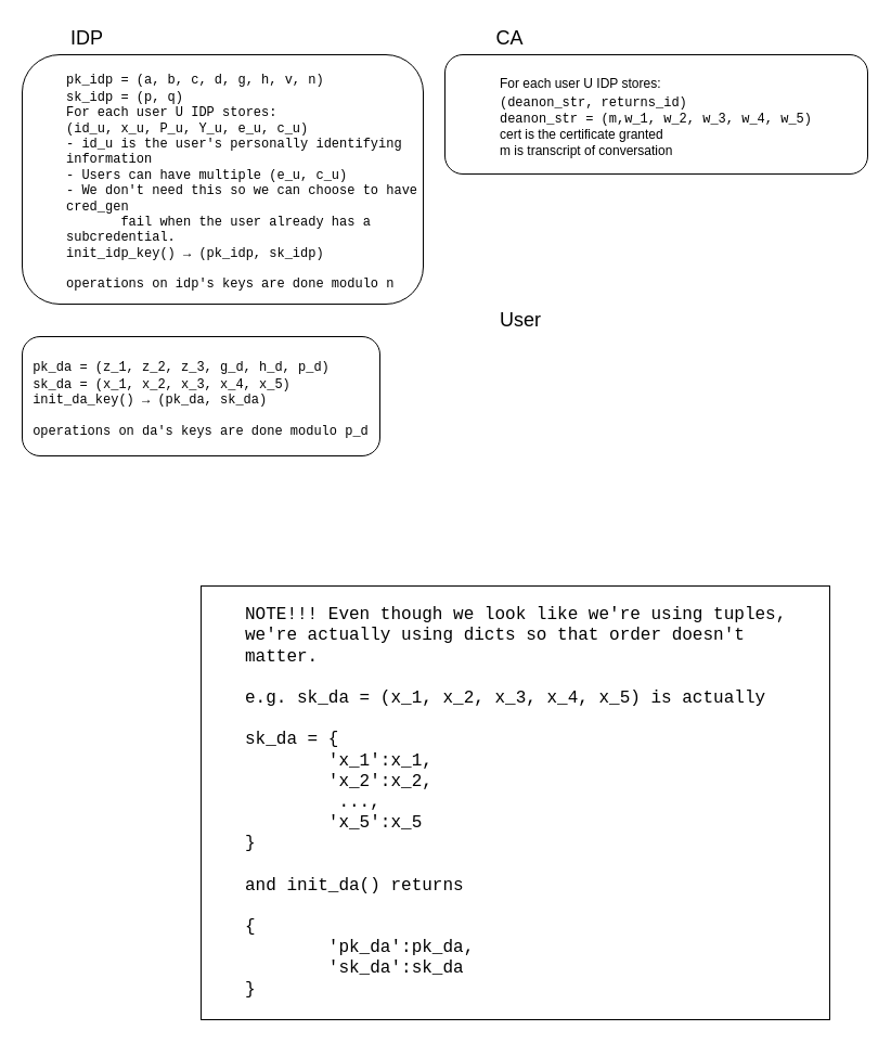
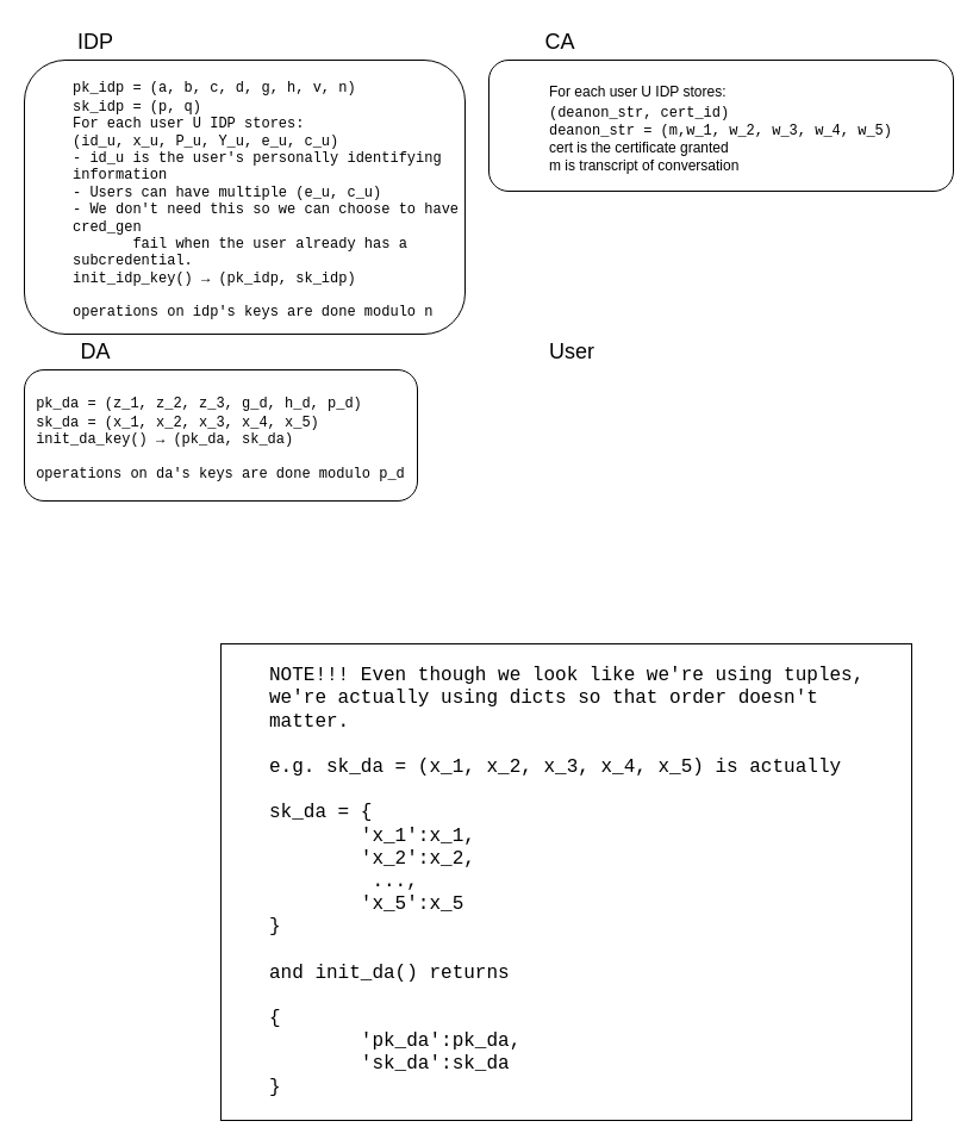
- <mxCell id="5" value="&lt;div style=&quot;text-align: left;&quot;&gt;&lt;span style=&quot;background-color: initial; font-size: 12px;&quot;&gt;For each user U IDP stores:&lt;/span&gt;&lt;br&gt;&lt;/div&gt;&lt;font style=&quot;font-size: 12px;&quot;&gt;&lt;div style=&quot;text-align: left;&quot;&gt;&lt;span style=&quot;background-color: initial;&quot;&gt;&lt;font face=&quot;Courier New&quot;&gt;(deanon_str,&amp;nbsp;returns_id)&lt;/font&gt;&lt;/span&gt;&lt;/div&gt;&lt;div style=&quot;text-align: left;&quot;&gt;&lt;span style=&quot;background-color: initial;&quot;&gt;&lt;font face=&quot;Courier New&quot;&gt;deanon_str = (m,w_1, w_2, w_3, w_4, w_5)&lt;/font&gt;&lt;/span&gt;&lt;/div&gt;&lt;div style=&quot;text-align: left;&quot;&gt;cert is the certificate granted&lt;/div&gt;&lt;div style=&quot;text-align: left;&quot;&gt;m is transcript of conversation&lt;/div&gt;&lt;/font&gt;" style="rounded=1;whiteSpace=wrap;html=1;fontSize=18;" parent="1" vertex="1"><mxGeometry x="410" y="50" width="390" height="110" as="geometry" /></mxCell>
+ <mxCell id="5" value="&lt;div style=&quot;text-align: left;&quot;&gt;&lt;span style=&quot;background-color: initial; font-size: 12px;&quot;&gt;For each user U IDP stores:&lt;/span&gt;&lt;br&gt;&lt;/div&gt;&lt;font style=&quot;font-size: 12px;&quot;&gt;&lt;div style=&quot;text-align: left;&quot;&gt;&lt;span style=&quot;background-color: initial;&quot;&gt;&lt;font face=&quot;Courier New&quot;&gt;(deanon_str,&amp;nbsp;cert_id)&lt;/font&gt;&lt;/span&gt;&lt;/div&gt;&lt;div style=&quot;text-align: left;&quot;&gt;&lt;span style=&quot;background-color: initial;&quot;&gt;&lt;font face=&quot;Courier New&quot;&gt;deanon_str = (m,w_1, w_2, w_3, w_4, w_5)&lt;/font&gt;&lt;/span&gt;&lt;/div&gt;&lt;div style=&quot;text-align: left;&quot;&gt;cert is the certificate granted&lt;/div&gt;&lt;div style=&quot;text-align: left;&quot;&gt;m is transcript of conversation&lt;/div&gt;&lt;/font&gt;" style="rounded=1;whiteSpace=wrap;html=1;fontSize=18;" parent="1" vertex="1"><mxGeometry x="410" y="50" width="390" height="110" as="geometry" /></mxCell>
+ <mxCell id="7" value="&lt;font style=&quot;font-size: 18px;&quot;&gt;DA&lt;/font&gt;" style="text;html=1;strokeColor=none;fillColor=none;align=center;verticalAlign=middle;whiteSpace=wrap;rounded=0;" parent="1" vertex="1"><mxGeometry x="50" y="280" width="60" height="30" as="geometry" /></mxCell>
